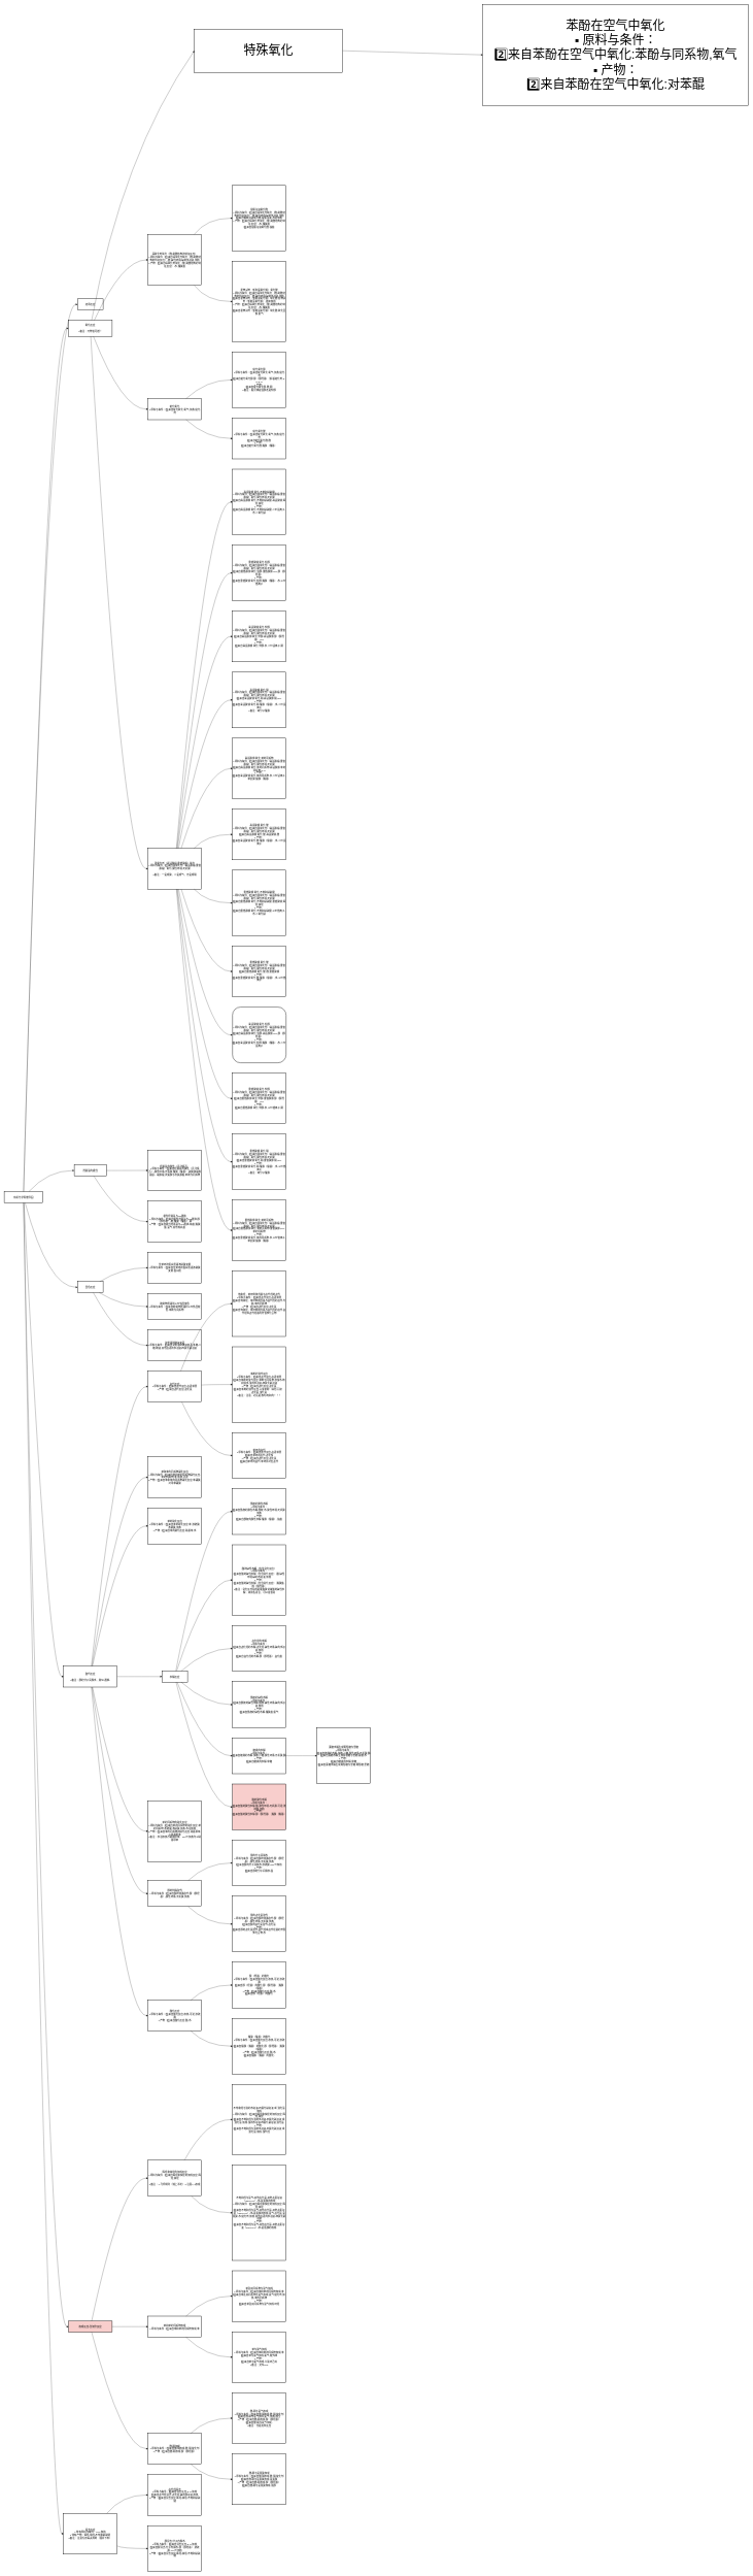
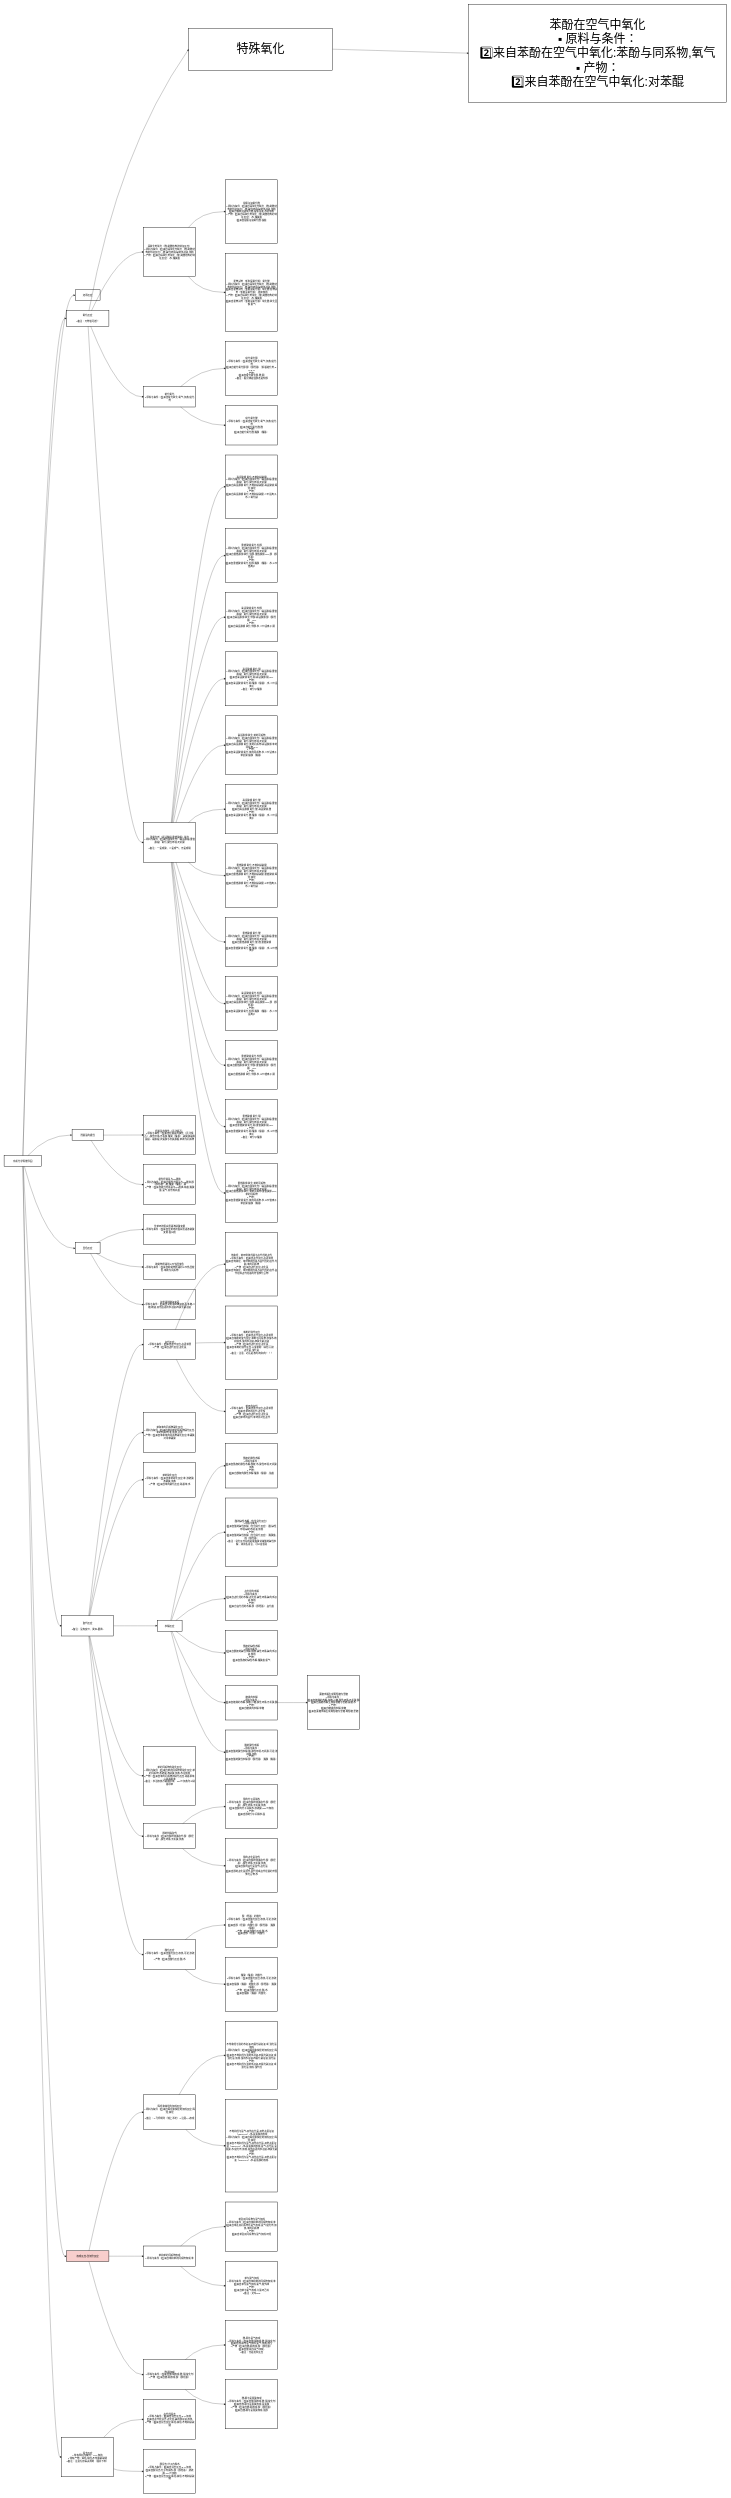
- <mxCell id="58" value="高锰酸钾 氧化 伯醇&#10;▪︎ 原料与条件：1️⃣来自强氧化剂（高锰酸根/重铬酸根）氧化:酸性环境/无机酸&#10;2️⃣来自高锰酸钾 氧化 伯醇:高锰酸钾,α-H,醇（醇羟基）&#10;▪︎ 产物：&#10;2️⃣来自高锰酸钾 氧化 伯醇:羧酸（羧基）,水,二价锰离子" style="whiteSpace=wrap;strokeWidth=2;rounded=1;" vertex="1" parent="1"><mxGeometry x="1128" y="4882" width="260" height="270" as="geometry" /></mxCell>
+ <mxCell id="58" value="高锰酸钾 氧化 伯醇&#10;▪︎ 原料与条件：1️⃣来自强氧化剂（高锰酸根/重铬酸根）氧化:酸性环境/无机酸&#10;2️⃣来自高锰酸钾 氧化 伯醇:高锰酸钾,α-H,醇（醇羟基）&#10;▪︎ 产物：&#10;2️⃣来自高锰酸钾 氧化 伯醇:羧酸（羧基）,水,二价锰离子" style="whiteSpace=wrap;strokeWidth=2;" vertex="1" parent="1"><mxGeometry x="1128" y="4882" width="260" height="270" as="geometry" /></mxCell>
- <mxCell id="6" value="取代反应&#10;&#10; #备注：醇的分子间脱水，类似“置换”" style="whiteSpace=wrap;strokeWidth=2;" vertex="1" parent="1"><mxGeometry x="308" y="8077" width="260" height="102" as="geometry" /></mxCell>
+ <mxCell id="6" value="取代反应&#10;&#10; #备注：没有变价，类似“置换”" style="whiteSpace=wrap;strokeWidth=2;" vertex="1" parent="1"><mxGeometry x="308" y="8077" width="260" height="102" as="geometry" /></mxCell>
- <mxCell id="64" value="酯的酸性水解&#10;▪︎ 原料与条件：&#10;2️⃣来自酯的酸性水解:酯,酸性环境/无机酸,可逆,浓硫酸,加热&#10;▪︎ 产物：&#10;2️⃣来自酯的酸性水解:醇（醇羟基）,羧酸（羧基）" style="whiteSpace=wrap;strokeWidth=2;fillColor=#f8cecc;" vertex="1" parent="1"><mxGeometry x="1128" y="8649" width="260" height="222" as="geometry" /></mxCell>
+ <mxCell id="64" value="酯的酸性水解&#10;▪︎ 原料与条件：&#10;2️⃣来自酯的酸性水解:酯,酸性环境/无机酸,可逆,浓硫酸,加热&#10;▪︎ 产物：&#10;2️⃣来自酯的酸性水解:醇（醇羟基）,羧酸（羧基）" style="whiteSpace=wrap;strokeWidth=2;" vertex="1" parent="1"><mxGeometry x="1128" y="8649" width="260" height="222" as="geometry" /></mxCell>
